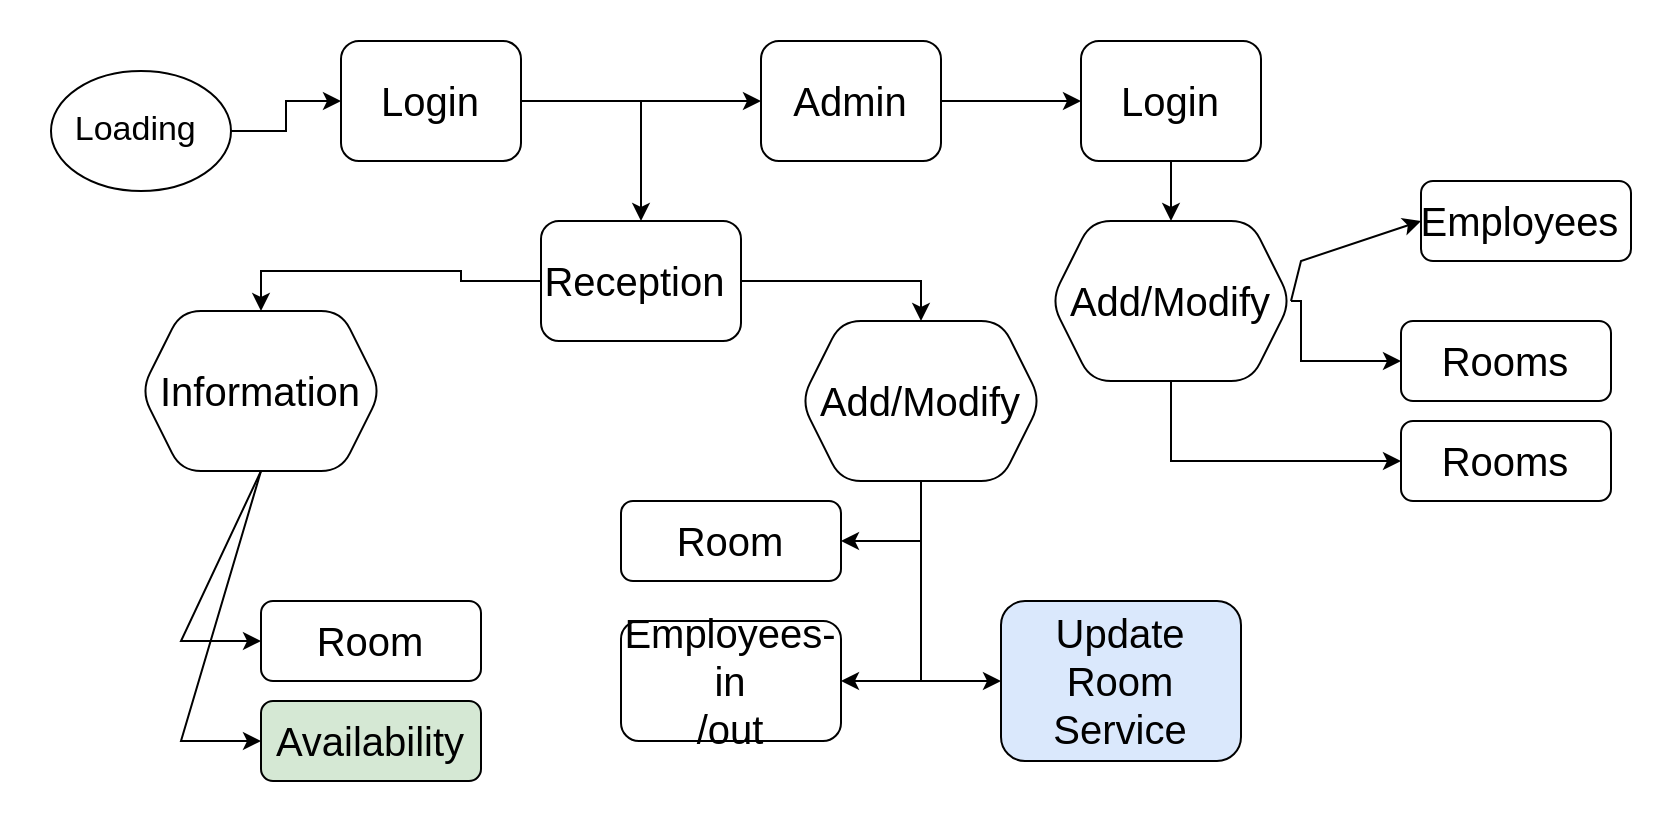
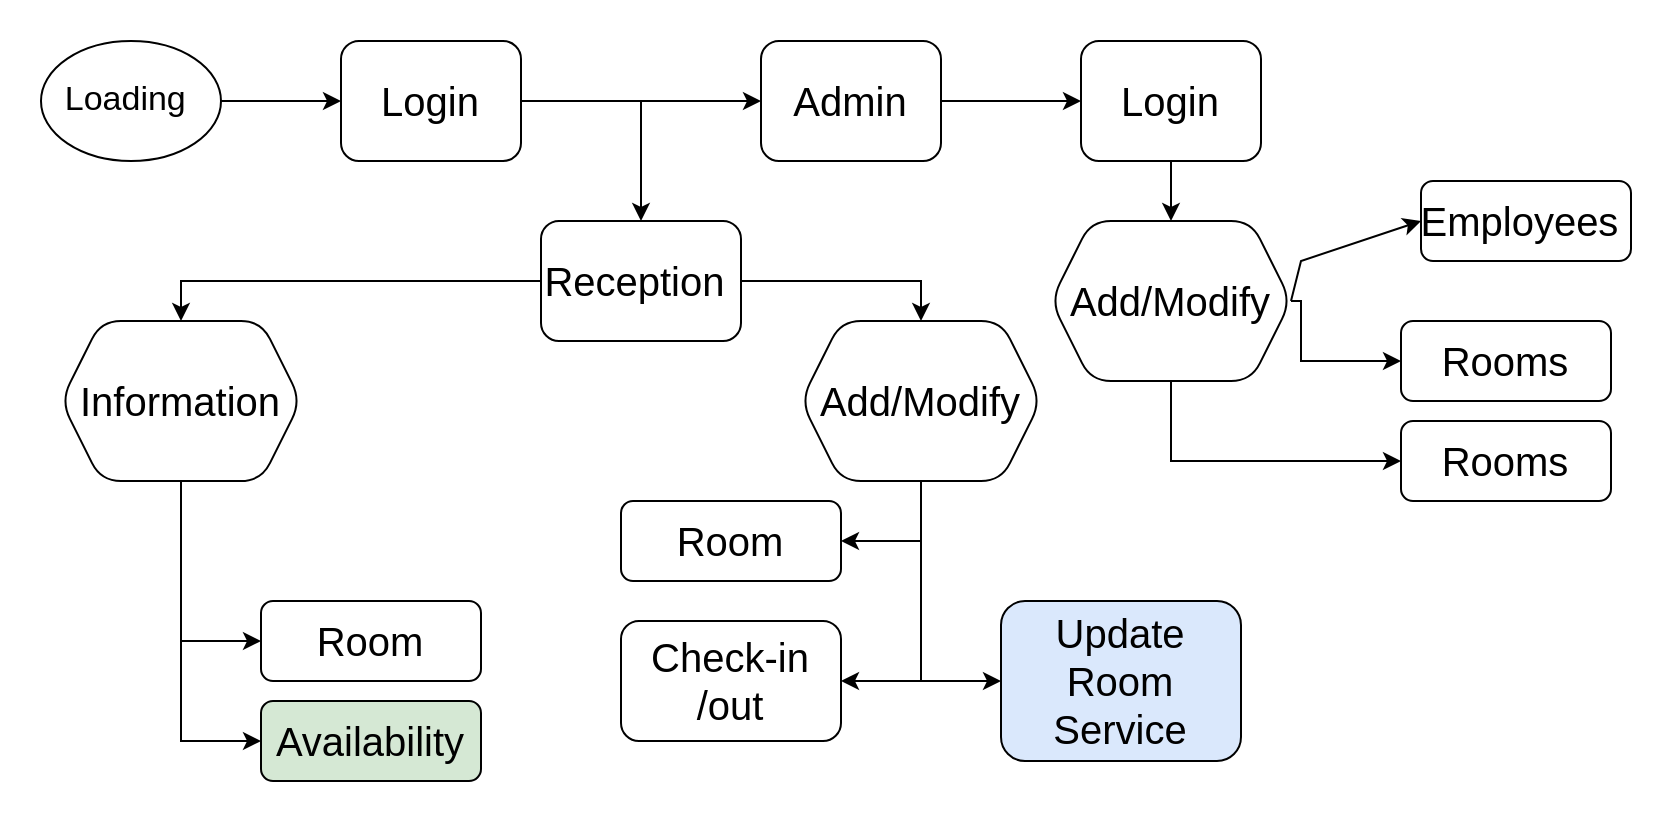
- <mxCell id="3" value="Loading&amp;nbsp;" style="ellipse;whiteSpace=wrap;html=1;fontSize=17;" vertex="1" parent="1"><mxGeometry x="25" y="35" width="90" height="60" as="geometry" /></mxCell>
+ <mxCell id="3" value="Loading&amp;nbsp;" style="ellipse;whiteSpace=wrap;html=1;fontSize=17;" vertex="1" parent="1"><mxGeometry x="20" y="20" width="90" height="60" as="geometry" /></mxCell>
- <mxCell id="21" value="Information" style="shape=hexagon;perimeter=hexagonPerimeter2;whiteSpace=wrap;html=1;fixedSize=1;fontSize=20;rounded=1;" vertex="1" parent="1"><mxGeometry x="70" y="155" width="120" height="80" as="geometry" /></mxCell>
+ <mxCell id="21" value="Information" style="shape=hexagon;perimeter=hexagonPerimeter2;whiteSpace=wrap;html=1;fixedSize=1;fontSize=20;rounded=1;" vertex="1" parent="1"><mxGeometry x="30" y="160" width="120" height="80" as="geometry" /></mxCell>
- <mxCell id="31" value="Employees-in&lt;div&gt;/out&lt;/div&gt;" style="rounded=1;whiteSpace=wrap;html=1;fontSize=20;" vertex="1" parent="1"><mxGeometry x="310" y="310" width="110" height="60" as="geometry" /></mxCell>
+ <mxCell id="31" value="Check-in&lt;div&gt;/out&lt;/div&gt;" style="rounded=1;whiteSpace=wrap;html=1;fontSize=20;" vertex="1" parent="1"><mxGeometry x="310" y="310" width="110" height="60" as="geometry" /></mxCell>
